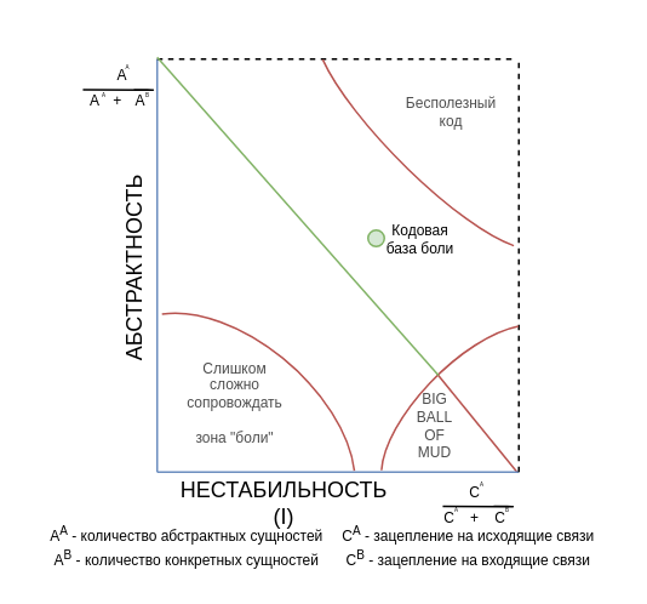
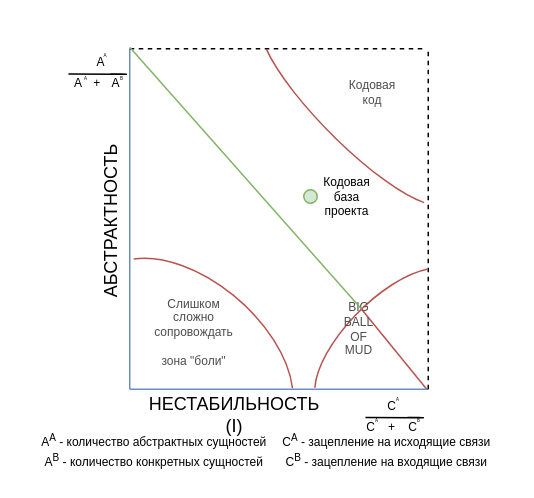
- <mxCell id="11" value="Бесполезный&lt;br&gt;код" style="text;html=1;strokeColor=none;fillColor=none;align=center;verticalAlign=middle;whiteSpace=wrap;rounded=0;fontSize=8;fontColor=#4D4D4D;" parent="1" vertex="1"><mxGeometry x="227" y="46" width="42" height="20" as="geometry" /></mxCell>
+ <mxCell id="11" value="Кодовая&lt;br&gt;код" style="text;html=1;strokeColor=none;fillColor=none;align=center;verticalAlign=middle;whiteSpace=wrap;rounded=0;fontSize=8;fontColor=#4D4D4D;" parent="1" vertex="1"><mxGeometry x="227" y="46" width="42" height="20" as="geometry" /></mxCell>
- <mxCell id="26" value="Кодовая база боли" style="text;html=1;strokeColor=none;fillColor=none;align=center;verticalAlign=middle;whiteSpace=wrap;rounded=0;fontSize=8;" parent="1" vertex="1"><mxGeometry x="211" y="115.5" width="40" height="20" as="geometry" /></mxCell>
+ <mxCell id="26" value="Кодовая база проекта" style="text;html=1;strokeColor=none;fillColor=none;align=center;verticalAlign=middle;whiteSpace=wrap;rounded=0;fontSize=8;" parent="1" vertex="1"><mxGeometry x="211" y="115.5" width="40" height="20" as="geometry" /></mxCell>
- <mxCell id="38" value="BIG&lt;br&gt;BALL&lt;br&gt;OF&lt;br&gt;MUD" style="text;html=1;strokeColor=none;fillColor=none;align=center;verticalAlign=middle;whiteSpace=wrap;rounded=0;fontSize=8;fontColor=#4D4D4D;" parent="1" vertex="1"><mxGeometry x="217.5" y="218.51" width="42" height="20" as="geometry" /></mxCell>
+ <mxCell id="38" value="BIG&lt;br&gt;BALL&lt;br&gt;OF&lt;br&gt;MUD" style="text;html=1;strokeColor=none;fillColor=none;align=center;verticalAlign=middle;whiteSpace=wrap;rounded=0;fontSize=8;fontColor=#4D4D4D;" parent="1" vertex="1"><mxGeometry x="217.5" y="203.51" width="42" height="20" as="geometry" /></mxCell>
